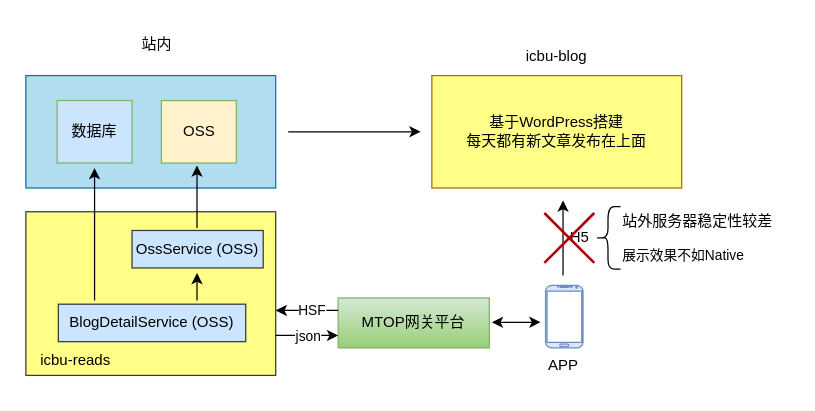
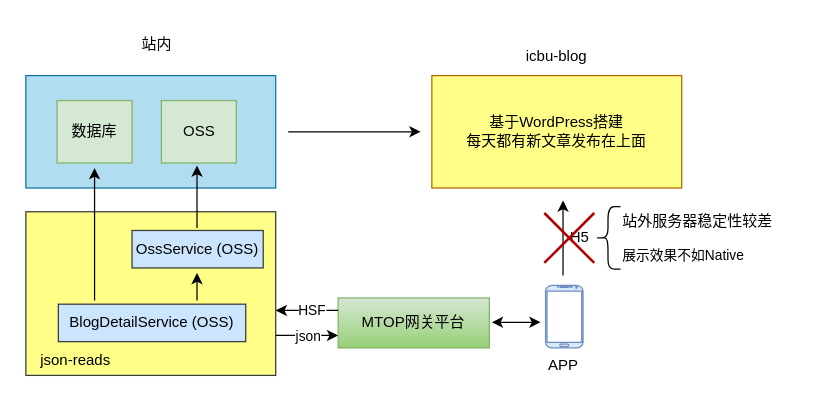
- <mxCell id="6" value="数据库" style="rounded=0;whiteSpace=wrap;html=1;fillColor=#cce5ff;strokeColor=#82b366;" vertex="1" parent="1"><mxGeometry x="45" y="80" width="60" height="50" as="geometry" /></mxCell>
+ <mxCell id="6" value="数据库" style="rounded=0;whiteSpace=wrap;html=1;fillColor=#d5e8d4;strokeColor=#82b366;" vertex="1" parent="1"><mxGeometry x="45" y="80" width="60" height="50" as="geometry" /></mxCell>
- <mxCell id="7" value="OSS" style="rounded=0;whiteSpace=wrap;html=1;fillColor=#fff2cc;strokeColor=#82b366;" vertex="1" parent="1"><mxGeometry x="128.5" y="80" width="60" height="50" as="geometry" /></mxCell>
+ <mxCell id="7" value="OSS" style="rounded=0;whiteSpace=wrap;html=1;fillColor=#d5e8d4;strokeColor=#82b366;" vertex="1" parent="1"><mxGeometry x="128.5" y="80" width="60" height="50" as="geometry" /></mxCell>
- <mxCell id="20" value="icbu-reads" style="text;html=1;strokeColor=none;fillColor=none;align=center;verticalAlign=middle;whiteSpace=wrap;rounded=0;" vertex="1" parent="1"><mxGeometry x="30" y="273" width="60" height="30" as="geometry" /></mxCell>
+ <mxCell id="20" value="json-reads" style="text;html=1;strokeColor=none;fillColor=none;align=center;verticalAlign=middle;whiteSpace=wrap;rounded=0;" vertex="1" parent="1"><mxGeometry x="30" y="273" width="60" height="30" as="geometry" /></mxCell>
